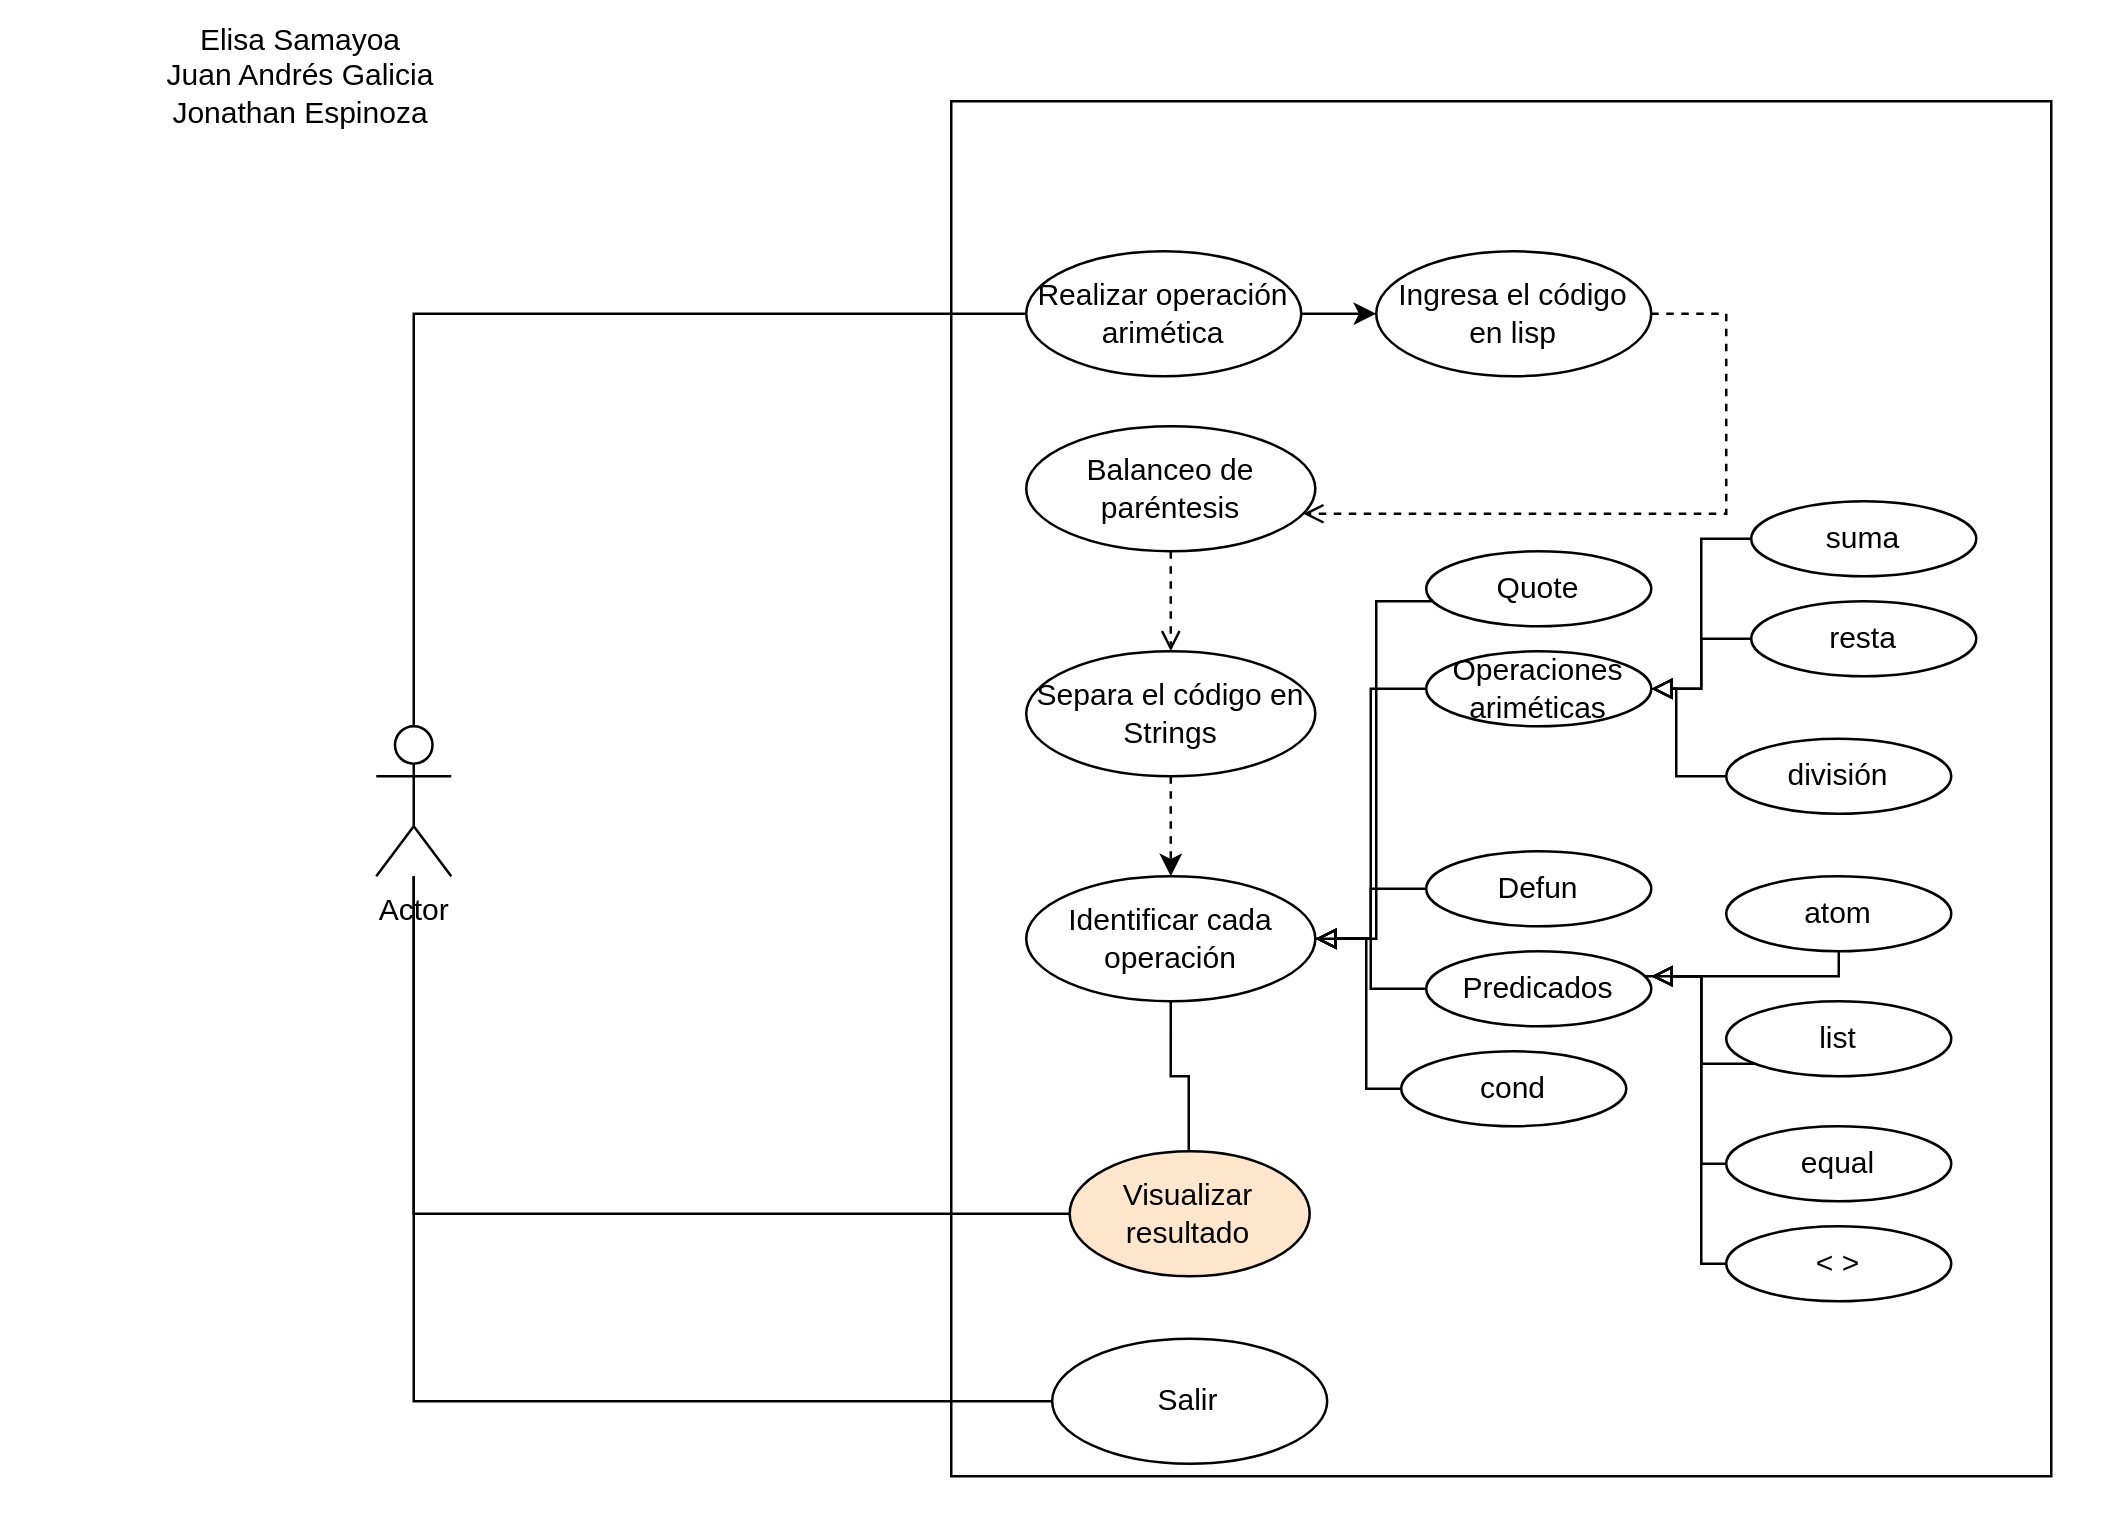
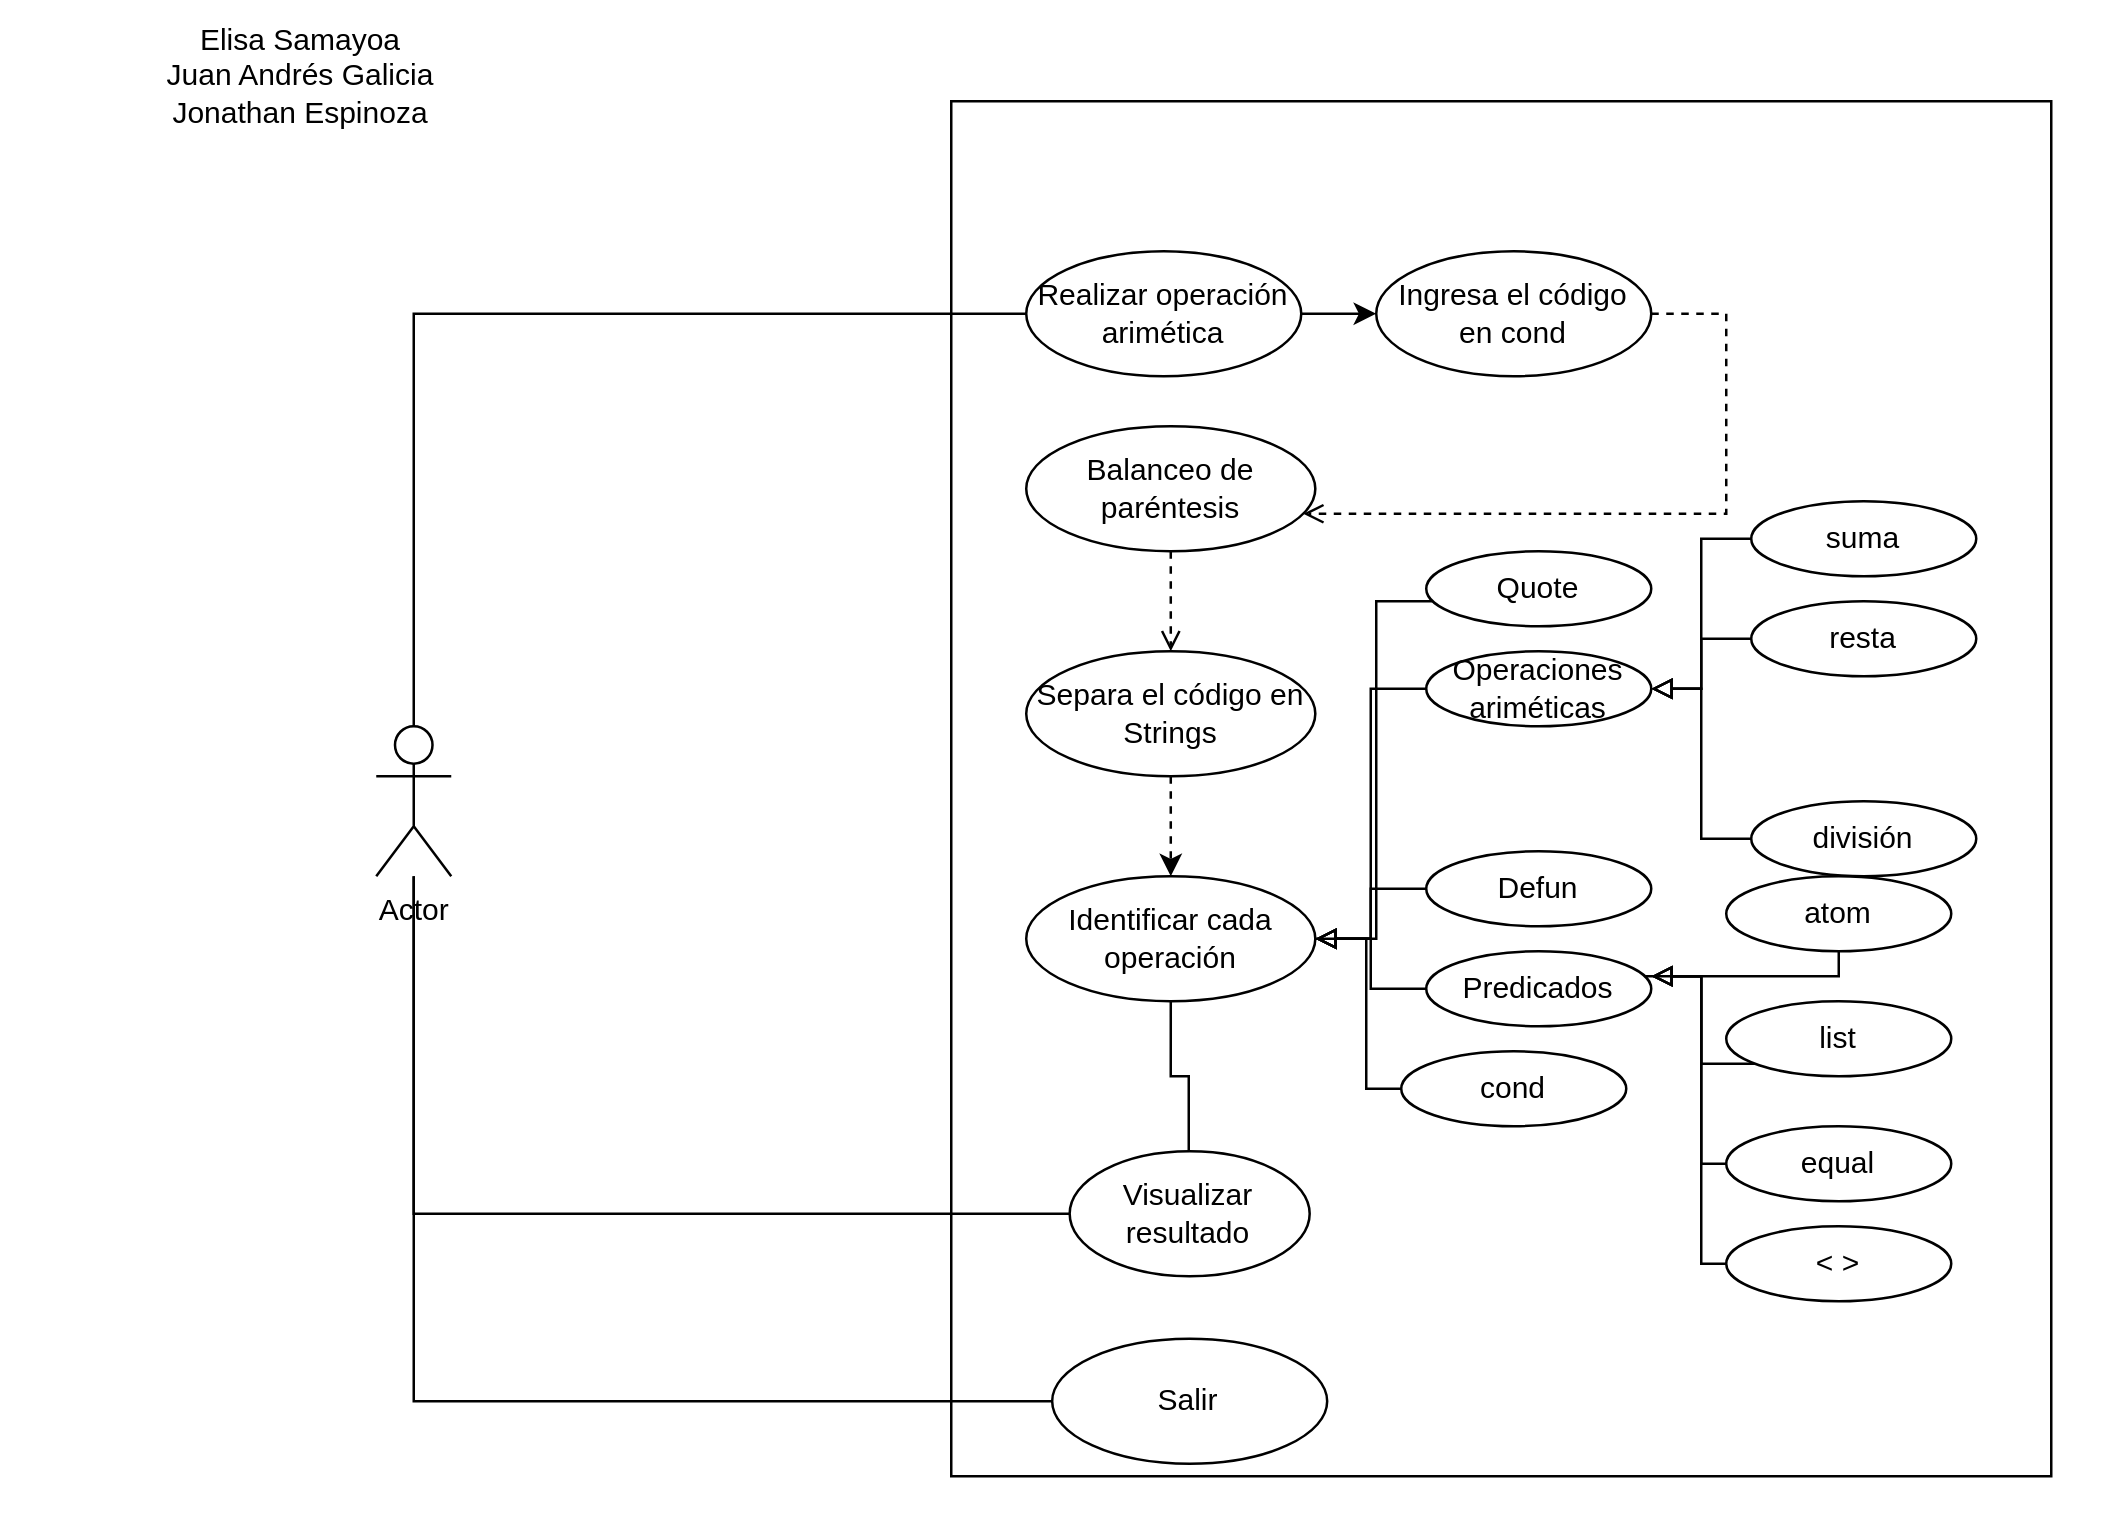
- <mxCell id="5" value="Ingresa el código en lisp" style="ellipse;whiteSpace=wrap;html=1;" parent="1" vertex="1"><mxGeometry x="550" y="100" width="110" height="50" as="geometry" /></mxCell>
+ <mxCell id="5" value="Ingresa el código en cond" style="ellipse;whiteSpace=wrap;html=1;" parent="1" vertex="1"><mxGeometry x="550" y="100" width="110" height="50" as="geometry" /></mxCell>
- <mxCell id="33" value="división" style="ellipse;whiteSpace=wrap;html=1;" vertex="1" parent="1"><mxGeometry x="690" y="295" width="90" height="30" as="geometry" /></mxCell>
+ <mxCell id="33" value="división" style="ellipse;whiteSpace=wrap;html=1;" vertex="1" parent="1"><mxGeometry x="700" y="320" width="90" height="30" as="geometry" /></mxCell>
- <mxCell id="19" value="Visualizar resultado" style="ellipse;whiteSpace=wrap;html=1;fillColor=#ffe6cc;" parent="1" vertex="1"><mxGeometry x="427.37" y="460" width="96" height="50" as="geometry" /></mxCell>
+ <mxCell id="19" value="Visualizar resultado" style="ellipse;whiteSpace=wrap;html=1;" parent="1" vertex="1"><mxGeometry x="427.37" y="460" width="96" height="50" as="geometry" /></mxCell>
